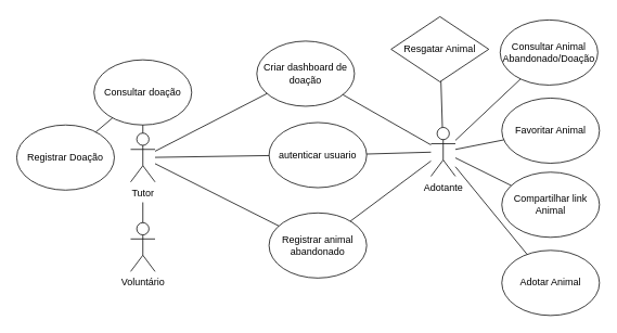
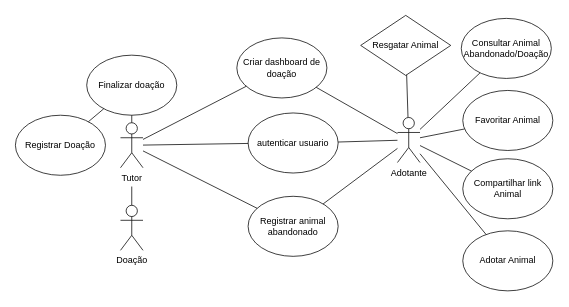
- <mxCell id="16" value="Consultar doação" style="ellipse;whiteSpace=wrap;html=1;" parent="1" vertex="1"><mxGeometry x="115" y="73" width="120" height="80" as="geometry" /></mxCell>
+ <mxCell id="16" value="Finalizar doação" style="ellipse;whiteSpace=wrap;html=1;" parent="1" vertex="1"><mxGeometry x="115" y="73" width="120" height="80" as="geometry" /></mxCell>
- <mxCell id="2" value="Voluntário" style="shape=umlActor;verticalLabelPosition=bottom;verticalAlign=top;html=1;outlineConnect=0;" parent="1" vertex="1"><mxGeometry x="160" y="273" width="30" height="60" as="geometry" /></mxCell>
+ <mxCell id="2" value="Doação" style="shape=umlActor;verticalLabelPosition=bottom;verticalAlign=top;html=1;outlineConnect=0;" parent="1" vertex="1"><mxGeometry x="160" y="273" width="30" height="60" as="geometry" /></mxCell>
